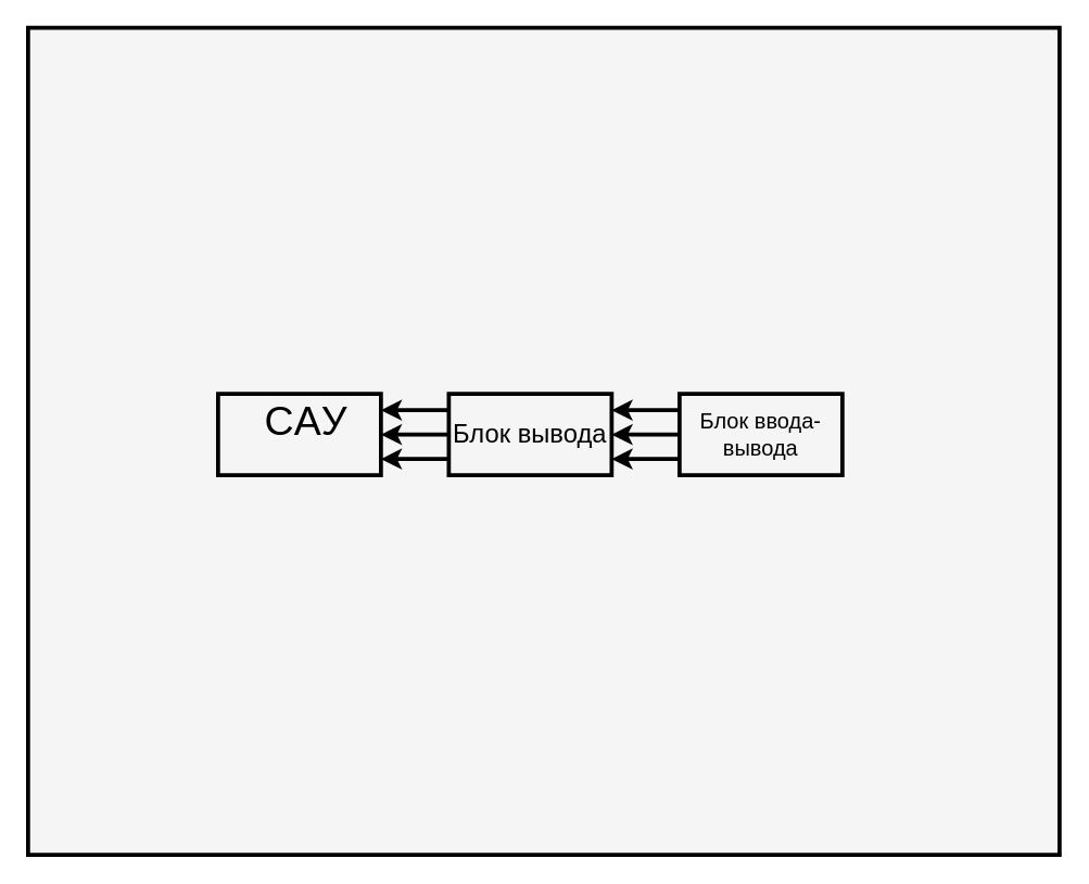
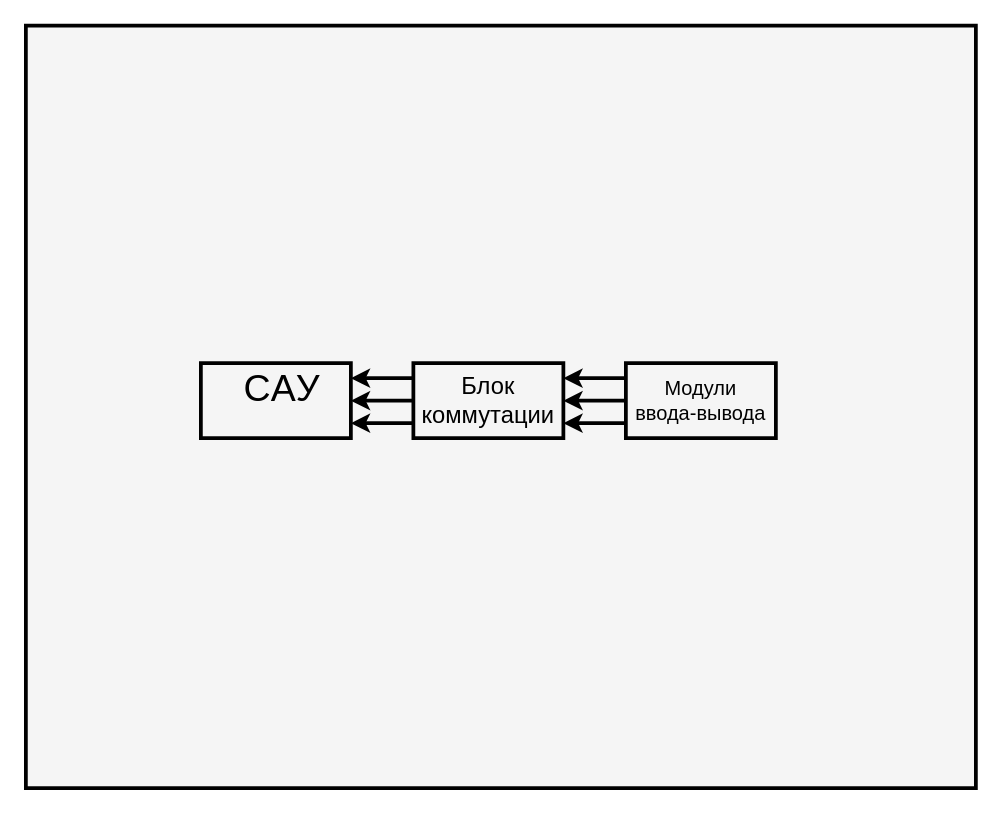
- <mxCell id="13" value="&lt;font style=&quot;font-size: 19px;&quot;&gt;Блок вывода&lt;/font&gt;" style="text;html=1;align=center;verticalAlign=middle;whiteSpace=wrap;rounded=0;strokeWidth=3;fontFamily=Helvetica;fontSize=11;fontColor=#000000;" vertex="1" parent="1"><mxGeometry x="330" y="290" width="120" height="60" as="geometry" /></mxCell>
+ <mxCell id="13" value="&lt;font style=&quot;font-size: 19px;&quot;&gt;Блок коммутации&lt;/font&gt;" style="text;html=1;align=center;verticalAlign=middle;whiteSpace=wrap;rounded=0;strokeWidth=3;fontFamily=Helvetica;fontSize=11;fontColor=#000000;" vertex="1" parent="1"><mxGeometry x="330" y="290" width="120" height="60" as="geometry" /></mxCell>
- <mxCell id="14" value="&lt;font style=&quot;font-size: 16px;&quot;&gt;Блок ввода-вывода&lt;/font&gt;" style="text;html=1;align=center;verticalAlign=middle;whiteSpace=wrap;rounded=0;strokeWidth=3;fontFamily=Helvetica;fontSize=11;fontColor=#000000;" vertex="1" parent="1"><mxGeometry x="505" y="305" width="110" height="30" as="geometry" /></mxCell>
+ <mxCell id="14" value="&lt;font style=&quot;font-size: 16px;&quot;&gt;Модули ввода-вывода&lt;/font&gt;" style="text;html=1;align=center;verticalAlign=middle;whiteSpace=wrap;rounded=0;strokeWidth=3;fontFamily=Helvetica;fontSize=11;fontColor=#000000;" vertex="1" parent="1"><mxGeometry x="505" y="305" width="110" height="30" as="geometry" /></mxCell>
